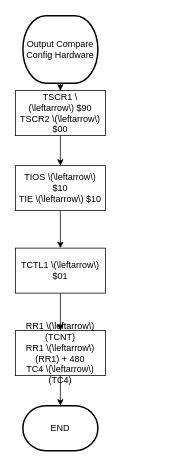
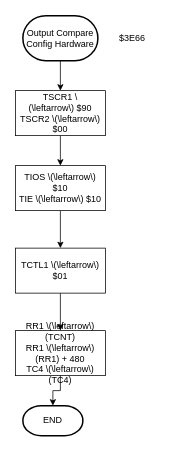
+ <mxCell id="4" value="$3E66" style="text;html=1;strokeColor=none;fillColor=none;align=center;verticalAlign=middle;whiteSpace=wrap;rounded=0;" vertex="1" parent="1"><mxGeometry x="146" y="35" width="60" height="30" as="geometry" /></mxCell>
- <mxCell id="3" value="Output Compare&lt;br&gt;Config Hardware" style="strokeWidth=2;html=1;shape=mxgraph.flowchart.terminator;whiteSpace=wrap;" vertex="1" parent="1"><mxGeometry x="30" y="20" width="100" height="90" as="geometry" /></mxCell>
+ <mxCell id="3" value="Output Compare&lt;br&gt;Config Hardware" style="strokeWidth=2;html=1;shape=mxgraph.flowchart.terminator;whiteSpace=wrap;" vertex="1" parent="1"><mxGeometry x="30" y="20" width="100" height="60" as="geometry" /></mxCell>
- <mxCell id="12" value="END" style="strokeWidth=2;html=1;shape=mxgraph.flowchart.terminator;whiteSpace=wrap;" vertex="1" parent="1"><mxGeometry x="30" y="540" width="100" height="60" as="geometry" /></mxCell>
+ <mxCell id="12" value="END" style="strokeWidth=2;html=1;shape=mxgraph.flowchart.terminator;whiteSpace=wrap;" vertex="1" parent="1"><mxGeometry x="30" y="540" width="80" height="40" as="geometry" /></mxCell>
